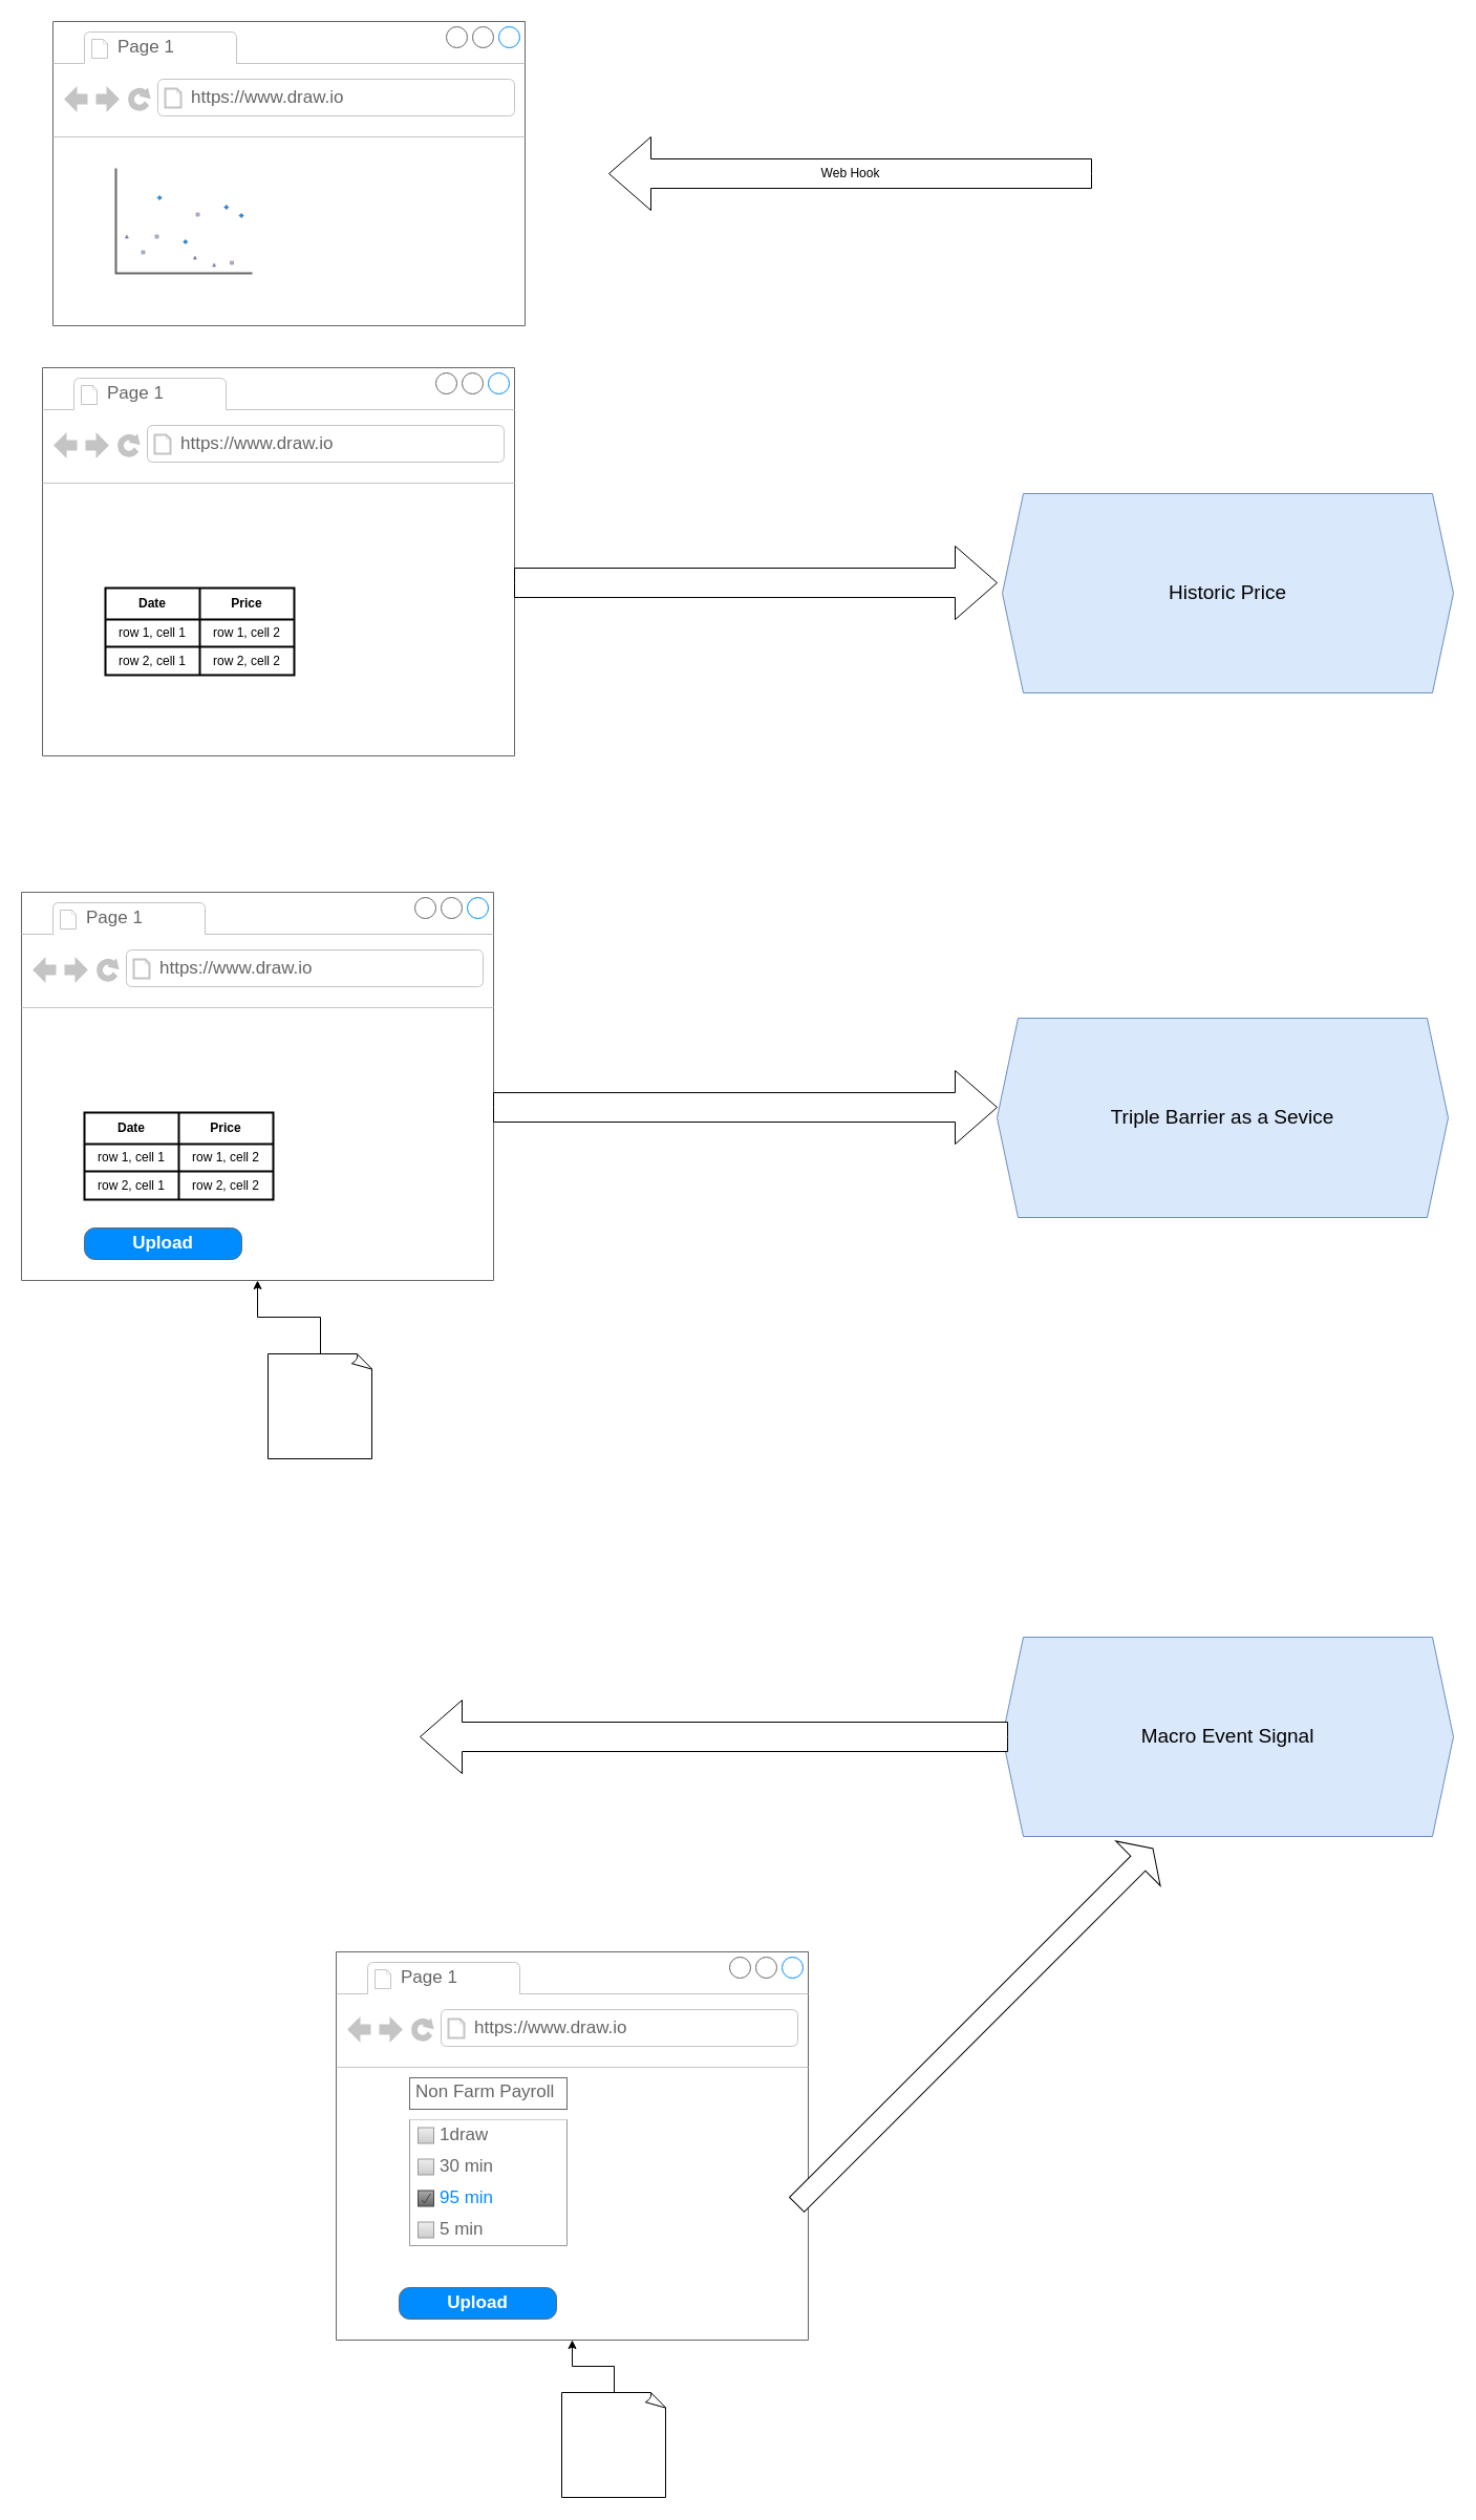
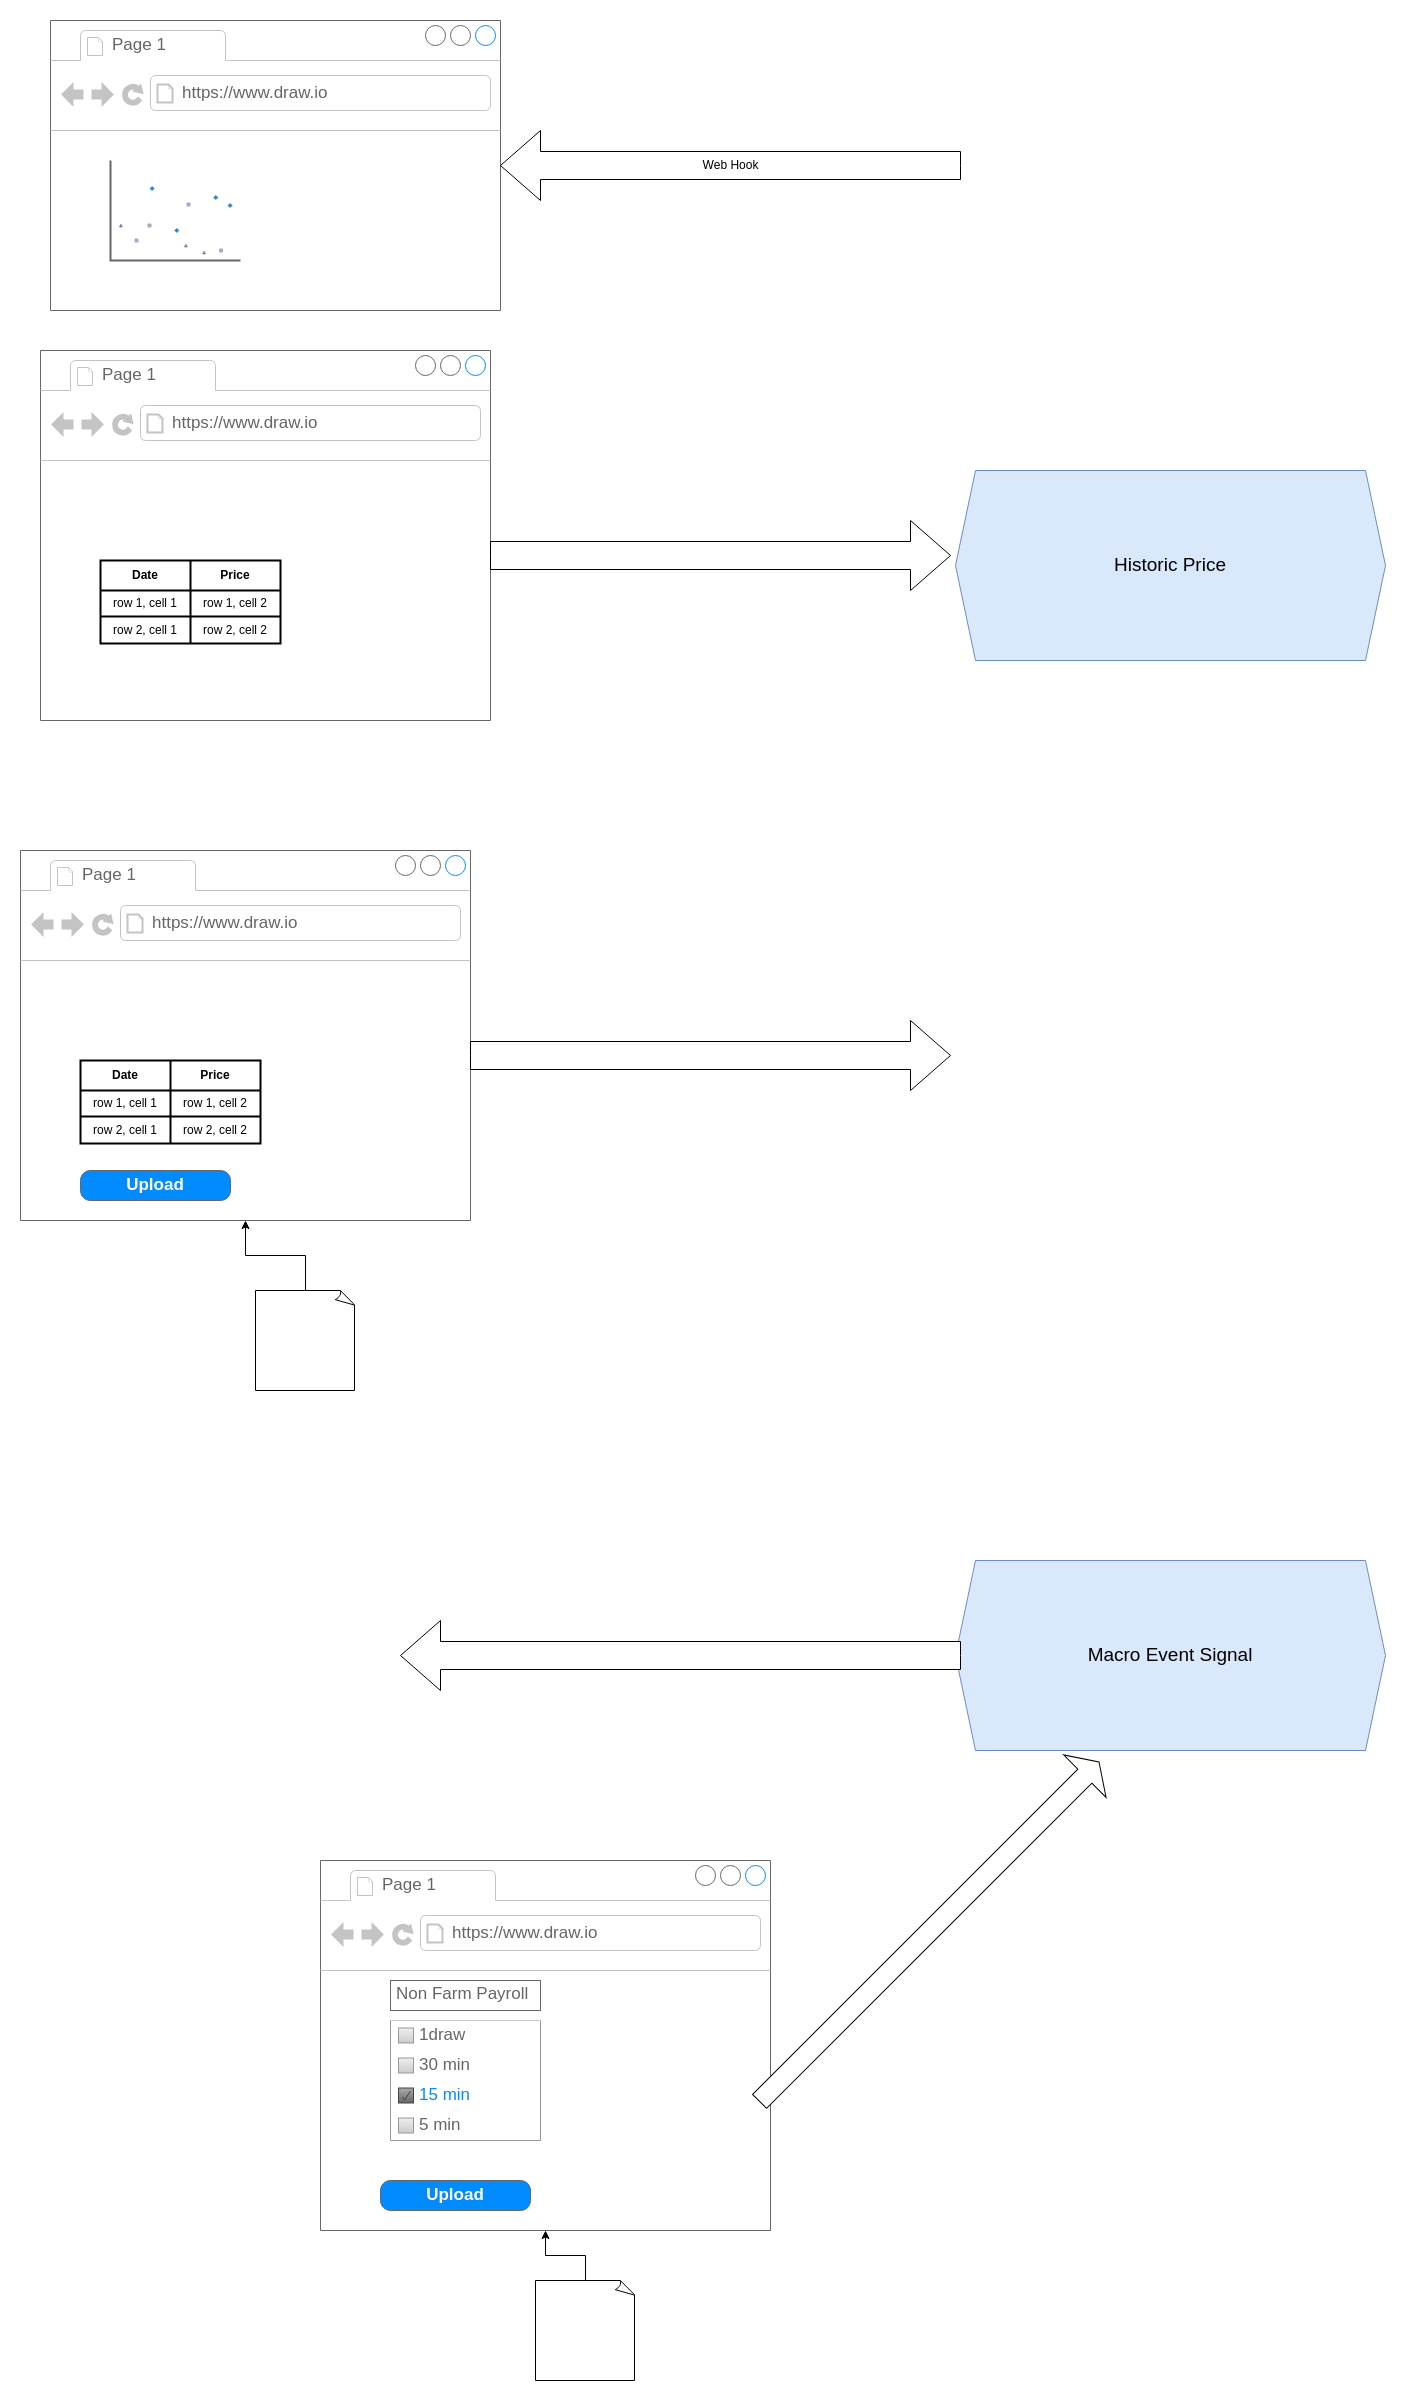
- <mxCell id="7" value="Web Hook" style="html=1;shadow=0;dashed=0;align=center;verticalAlign=middle;shape=mxgraph.arrows2.arrow;dy=0.6;dx=40;flipH=1;notch=0;" parent="1" vertex="1"><mxGeometry x="580" y="130" width="460" height="70" as="geometry" /></mxCell>
+ <mxCell id="7" value="Web Hook" style="html=1;shadow=0;dashed=0;align=center;verticalAlign=middle;shape=mxgraph.arrows2.arrow;dy=0.6;dx=40;flipH=1;notch=0;" parent="1" vertex="1"><mxGeometry x="500" y="130" width="460" height="70" as="geometry" /></mxCell>
- <mxCell id="8" value="Triple Barrier as a Sevice" style="shape=hexagon;perimeter=hexagonPerimeter2;whiteSpace=wrap;html=1;fixedSize=1;fillColor=#dae8fc;strokeColor=#6c8ebf;fontSize=19;" parent="1" vertex="1"><mxGeometry x="950" y="970" width="430" height="190" as="geometry" /></mxCell>
- <mxCell id="51" value="95 min" style="text;strokeColor=none;align=left;verticalAlign=middle;spacingLeft=27;spacingRight=10;overflow=hidden;points=[[0,0.5],[1,0.5]];portConstraint=eastwest;rotatable=0;whiteSpace=wrap;html=1;rSize=5;fillColor=none;fontColor=#008CFF;fontSize=17;" parent="46" vertex="1"><mxGeometry y="60" width="150" height="30" as="geometry" /></mxCell>
+ <mxCell id="51" value="15 min" style="text;strokeColor=none;align=left;verticalAlign=middle;spacingLeft=27;spacingRight=10;overflow=hidden;points=[[0,0.5],[1,0.5]];portConstraint=eastwest;rotatable=0;whiteSpace=wrap;html=1;rSize=5;fillColor=none;fontColor=#008CFF;fontSize=17;" parent="46" vertex="1"><mxGeometry y="60" width="150" height="30" as="geometry" /></mxCell>
